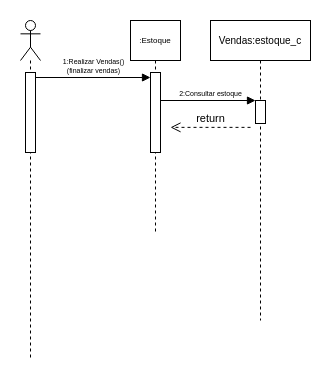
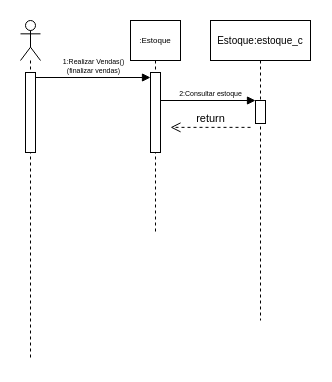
- <mxCell id="8" value="&lt;font style=&quot;font-size: 10px;&quot;&gt;Vendas:estoque_c&lt;/font&gt;" style="shape=umlLifeline;perimeter=lifelinePerimeter;whiteSpace=wrap;html=1;container=1;dropTarget=0;collapsible=0;recursiveResize=0;outlineConnect=0;portConstraint=eastwest;newEdgeStyle={&quot;curved&quot;:0,&quot;rounded&quot;:0};" vertex="1" parent="1"><mxGeometry x="210" y="20" width="100" height="300" as="geometry" /></mxCell>
+ <mxCell id="8" value="&lt;font style=&quot;font-size: 10px;&quot;&gt;Estoque:estoque_c&lt;/font&gt;" style="shape=umlLifeline;perimeter=lifelinePerimeter;whiteSpace=wrap;html=1;container=1;dropTarget=0;collapsible=0;recursiveResize=0;outlineConnect=0;portConstraint=eastwest;newEdgeStyle={&quot;curved&quot;:0,&quot;rounded&quot;:0};" vertex="1" parent="1"><mxGeometry x="210" y="20" width="100" height="300" as="geometry" /></mxCell>
